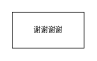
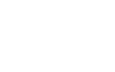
- <mxCell id="2" value="谢谢谢谢" style="rounded=0;whiteSpace=wrap;html=1;" parent="1" vertex="1"><mxGeometry x="20" y="20" width="120" height="60" as="geometry" /></mxCell>
